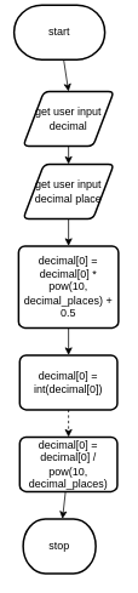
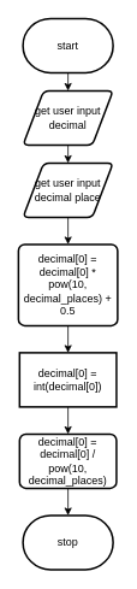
- <mxCell id="3" value="start" style="strokeWidth=2;html=1;shape=mxgraph.flowchart.terminator;whiteSpace=wrap;" parent="1" vertex="1"><mxGeometry x="15" y="5" width="100" height="60" as="geometry" /></mxCell>
+ <mxCell id="3" value="start" style="strokeWidth=2;html=1;shape=mxgraph.flowchart.terminator;whiteSpace=wrap;" parent="1" vertex="1"><mxGeometry x="25" y="20" width="100" height="60" as="geometry" /></mxCell>
- <mxCell id="12" value="decimal[0] = int(decimal[0])" style="rounded=1;whiteSpace=wrap;html=1;absoluteArcSize=1;arcSize=14;strokeWidth=2;" vertex="1" parent="1"><mxGeometry x="21.25" y="390" width="107.5" height="60" as="geometry" /></mxCell>
+ <mxCell id="12" value="decimal[0] = int(decimal[0])" style="whiteSpace=wrap;html=1;absoluteArcSize=1;arcSize=14;strokeWidth=2;rounded=0;" vertex="1" parent="1"><mxGeometry x="21.25" y="390" width="107.5" height="60" as="geometry" /></mxCell>
- <mxCell id="11" style="edgeStyle=none;html=1;dashed=1;" edge="1" parent="1" source="12" target="14"><mxGeometry relative="1" as="geometry" /></mxCell>
+ <mxCell id="11" style="edgeStyle=none;html=1;" edge="1" parent="1" source="12" target="14"><mxGeometry relative="1" as="geometry" /></mxCell>
- <mxCell id="8" value="stop" style="strokeWidth=2;html=1;shape=mxgraph.flowchart.terminator;whiteSpace=wrap;" parent="1" vertex="1"><mxGeometry x="25" y="570" width="80" height="60" as="geometry" /></mxCell>
+ <mxCell id="8" value="stop" style="strokeWidth=2;html=1;shape=mxgraph.flowchart.terminator;whiteSpace=wrap;" parent="1" vertex="1"><mxGeometry x="25" y="570" width="100" height="60" as="geometry" /></mxCell>
